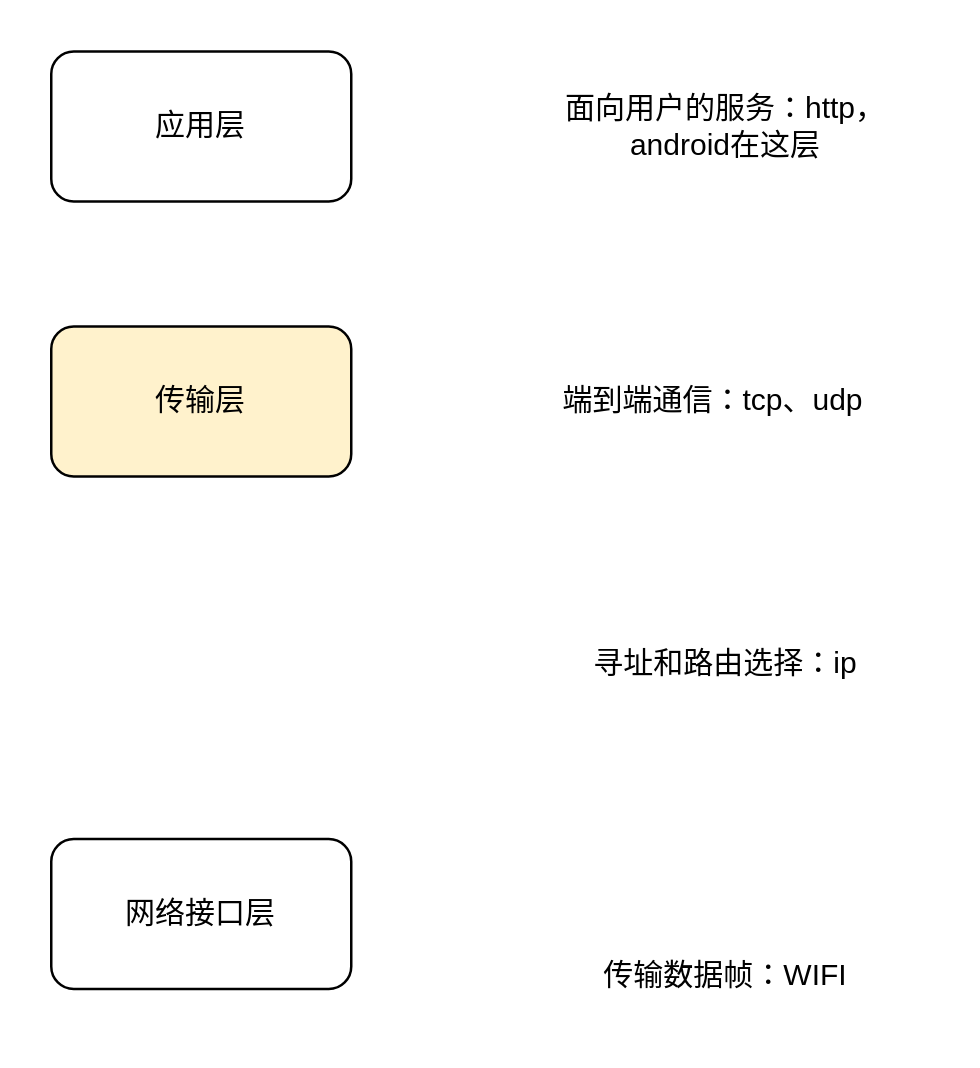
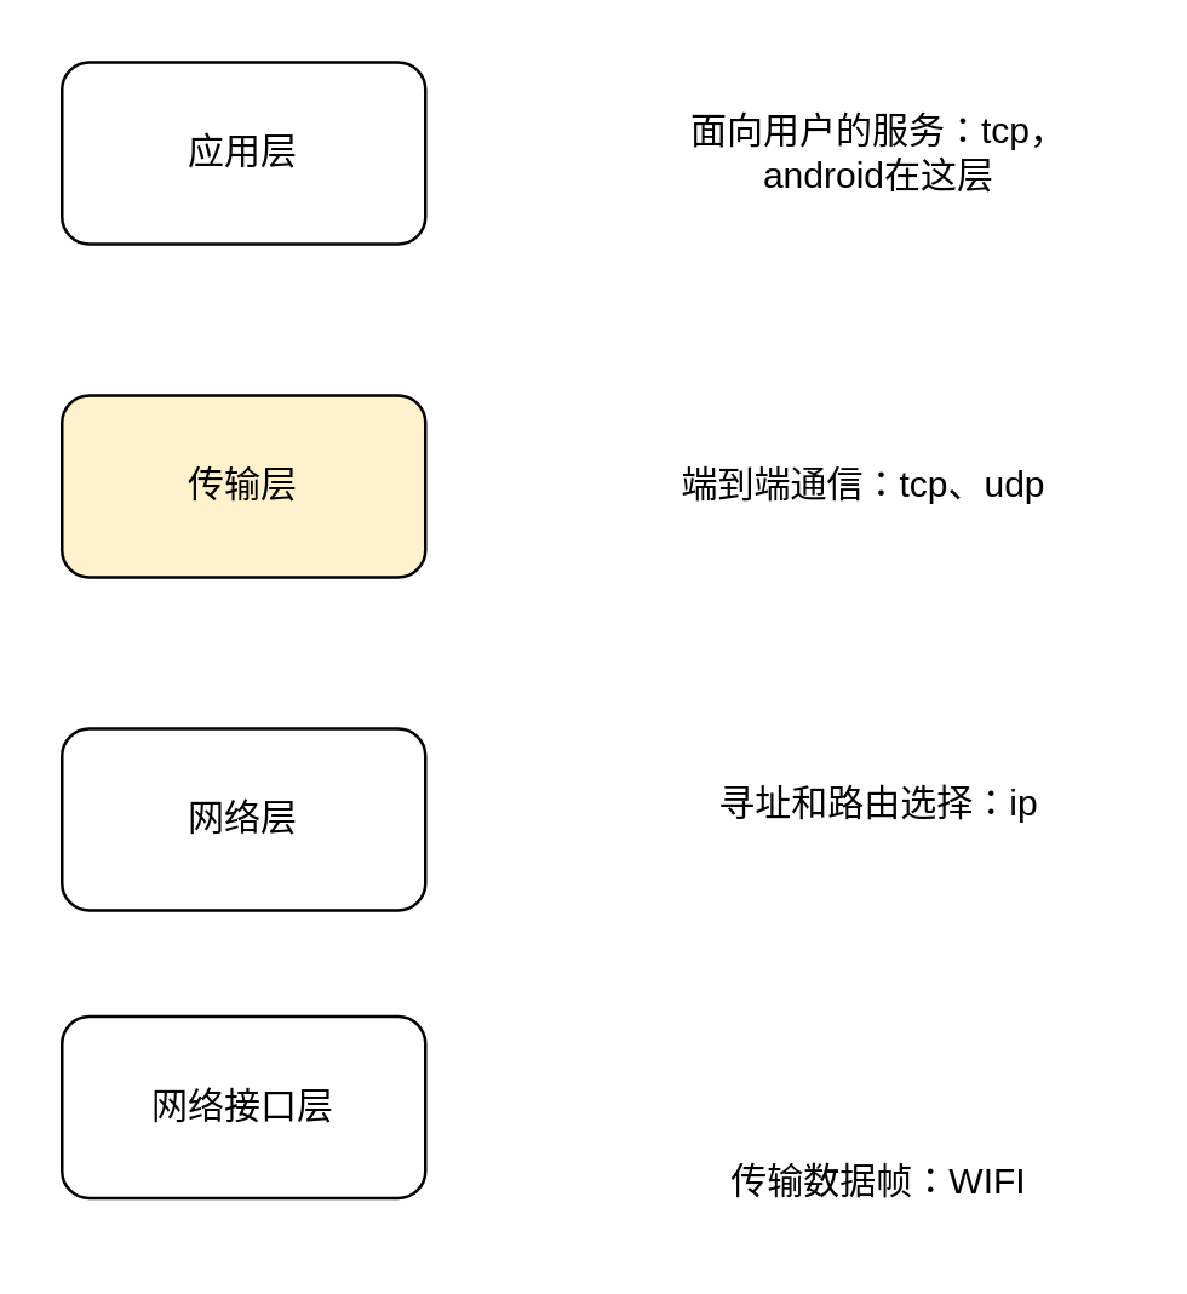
- <mxCell id="6" value="面向用户的服务：http，android在这层" style="text;html=1;align=center;verticalAlign=middle;whiteSpace=wrap;rounded=0;" vertex="1" parent="1"><mxGeometry x="210" y="35" width="160" height="30" as="geometry" /></mxCell>
+ <mxCell id="6" value="面向用户的服务：tcp，android在这层" style="text;html=1;align=center;verticalAlign=middle;whiteSpace=wrap;rounded=0;" vertex="1" parent="1"><mxGeometry x="210" y="35" width="160" height="30" as="geometry" /></mxCell>
+ <mxCell id="4" value="网络层" style="rounded=1;whiteSpace=wrap;html=1;" vertex="1" parent="1"><mxGeometry x="20" y="240" width="120" height="60" as="geometry" /></mxCell>
